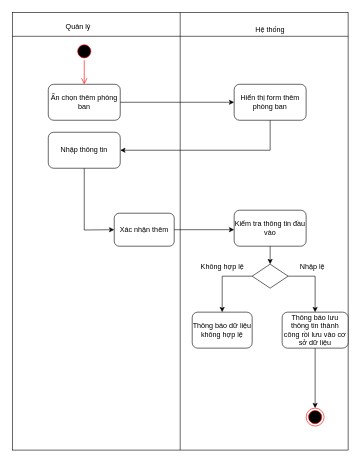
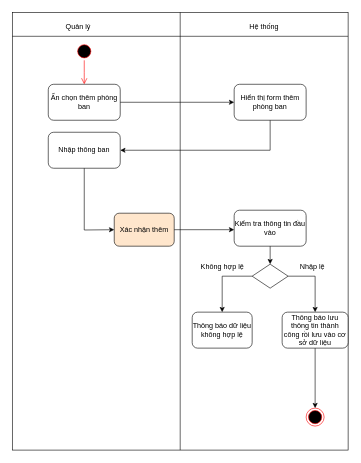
- <mxCell id="4" value="Hệ thống" style="text;html=1;align=center;verticalAlign=middle;whiteSpace=wrap;rounded=0;" parent="1" vertex="1"><mxGeometry x="420" y="35" width="60" height="30" as="geometry" /></mxCell>
+ <mxCell id="4" value="Hệ thống" style="text;html=1;align=center;verticalAlign=middle;whiteSpace=wrap;rounded=0;" parent="1" vertex="1"><mxGeometry x="410" y="30" width="60" height="30" as="geometry" /></mxCell>
- <mxCell id="10" value="Nhập thông tin" style="rounded=1;whiteSpace=wrap;html=1;" parent="1" vertex="1"><mxGeometry x="80" y="220" width="120" height="60" as="geometry" /></mxCell>
+ <mxCell id="10" value="Nhập thông ban" style="rounded=1;whiteSpace=wrap;html=1;" parent="1" vertex="1"><mxGeometry x="80" y="220" width="120" height="60" as="geometry" /></mxCell>
- <mxCell id="12" value="Xác nhận thêm" style="rounded=1;whiteSpace=wrap;html=1;" parent="1" vertex="1"><mxGeometry x="190" y="355" width="100" height="55" as="geometry" /></mxCell>
+ <mxCell id="12" value="Xác nhận thêm" style="rounded=1;whiteSpace=wrap;html=1;fillColor=#ffe6cc;" parent="1" vertex="1"><mxGeometry x="190" y="355" width="100" height="55" as="geometry" /></mxCell>
